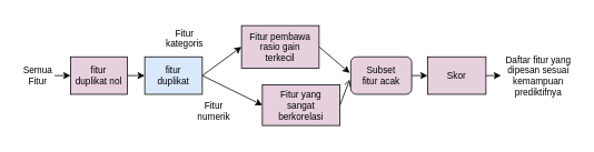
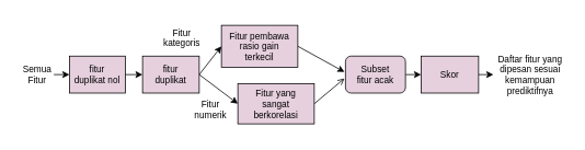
- <mxCell id="10" value="Fitur pembawa&#10;rasio gain&#10;terkecil" style="rounded=0;shadow=0;labelBackgroundColor=none;strokeWidth=1;fontFamily=Helvetica;fontSize=11;align=center;glass=0;fillColor=#E6D0DE;" parent="1" vertex="1"><mxGeometry x="289" y="30" width="93" height="51" as="geometry" /></mxCell>
+ <mxCell id="10" value="Fitur pembawa&#10;rasio gain&#10;terkecil" style="rounded=0;shadow=0;labelBackgroundColor=none;strokeWidth=1;fontFamily=Helvetica;fontSize=11;align=center;glass=0;fillColor=#E6D0DE;" parent="1" vertex="1"><mxGeometry x="269" y="30" width="93" height="51" as="geometry" /></mxCell>
- <mxCell id="6" value="fitur&#10;duplikat" style="rounded=0;shadow=0;labelBackgroundColor=none;strokeWidth=1;fontFamily=Helvetica;fontSize=11;align=center;fillColor=#dae8fc;" parent="1" vertex="1"><mxGeometry x="173" y="67.5" width="69" height="45" as="geometry" /></mxCell>
+ <mxCell id="6" value="fitur&#10;duplikat" style="rounded=0;shadow=0;labelBackgroundColor=none;strokeWidth=1;fontFamily=Helvetica;fontSize=11;align=center;fillColor=#E6D0DE;" parent="1" vertex="1"><mxGeometry x="173" y="67.5" width="69" height="45" as="geometry" /></mxCell>
- <mxCell id="12" value="Fitur yang&#10;sangat&#10;berkorelasi" style="rounded=0;shadow=0;labelBackgroundColor=none;strokeWidth=1;fontFamily=Helvetica;fontSize=11;align=center;fillColor=#E6D0DE;" parent="1" vertex="1"><mxGeometry x="314" y="101" width="93" height="49" as="geometry" /></mxCell>
+ <mxCell id="12" value="Fitur yang&#10;sangat&#10;berkorelasi" style="rounded=0;shadow=0;labelBackgroundColor=none;strokeWidth=1;fontFamily=Helvetica;fontSize=11;align=center;fillColor=#E6D0DE;" parent="1" vertex="1"><mxGeometry x="289" y="101" width="93" height="49" as="geometry" /></mxCell>
